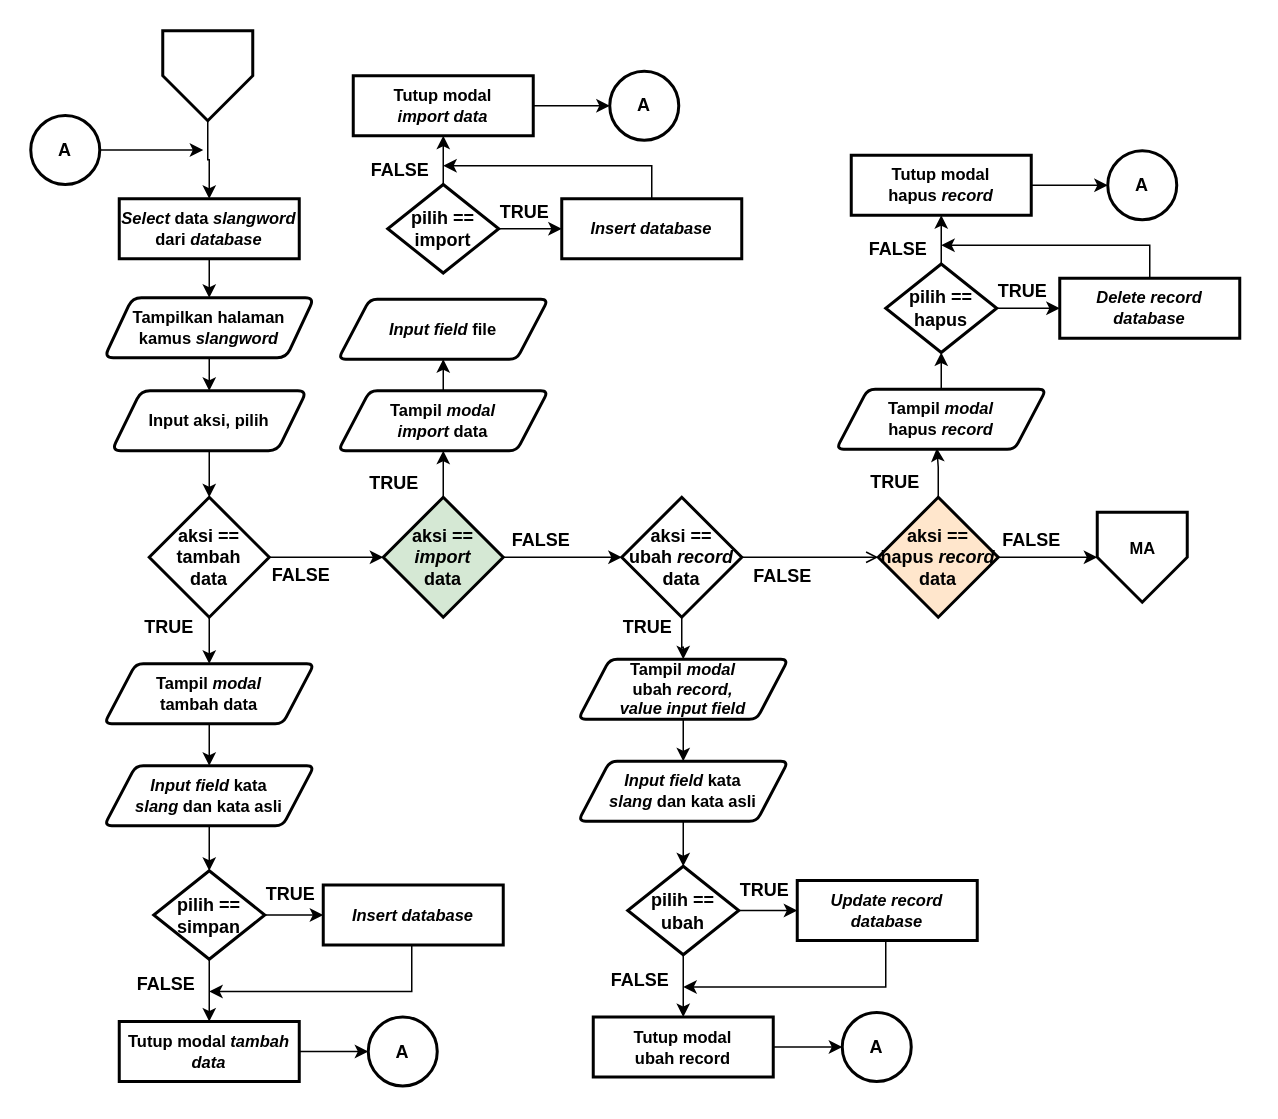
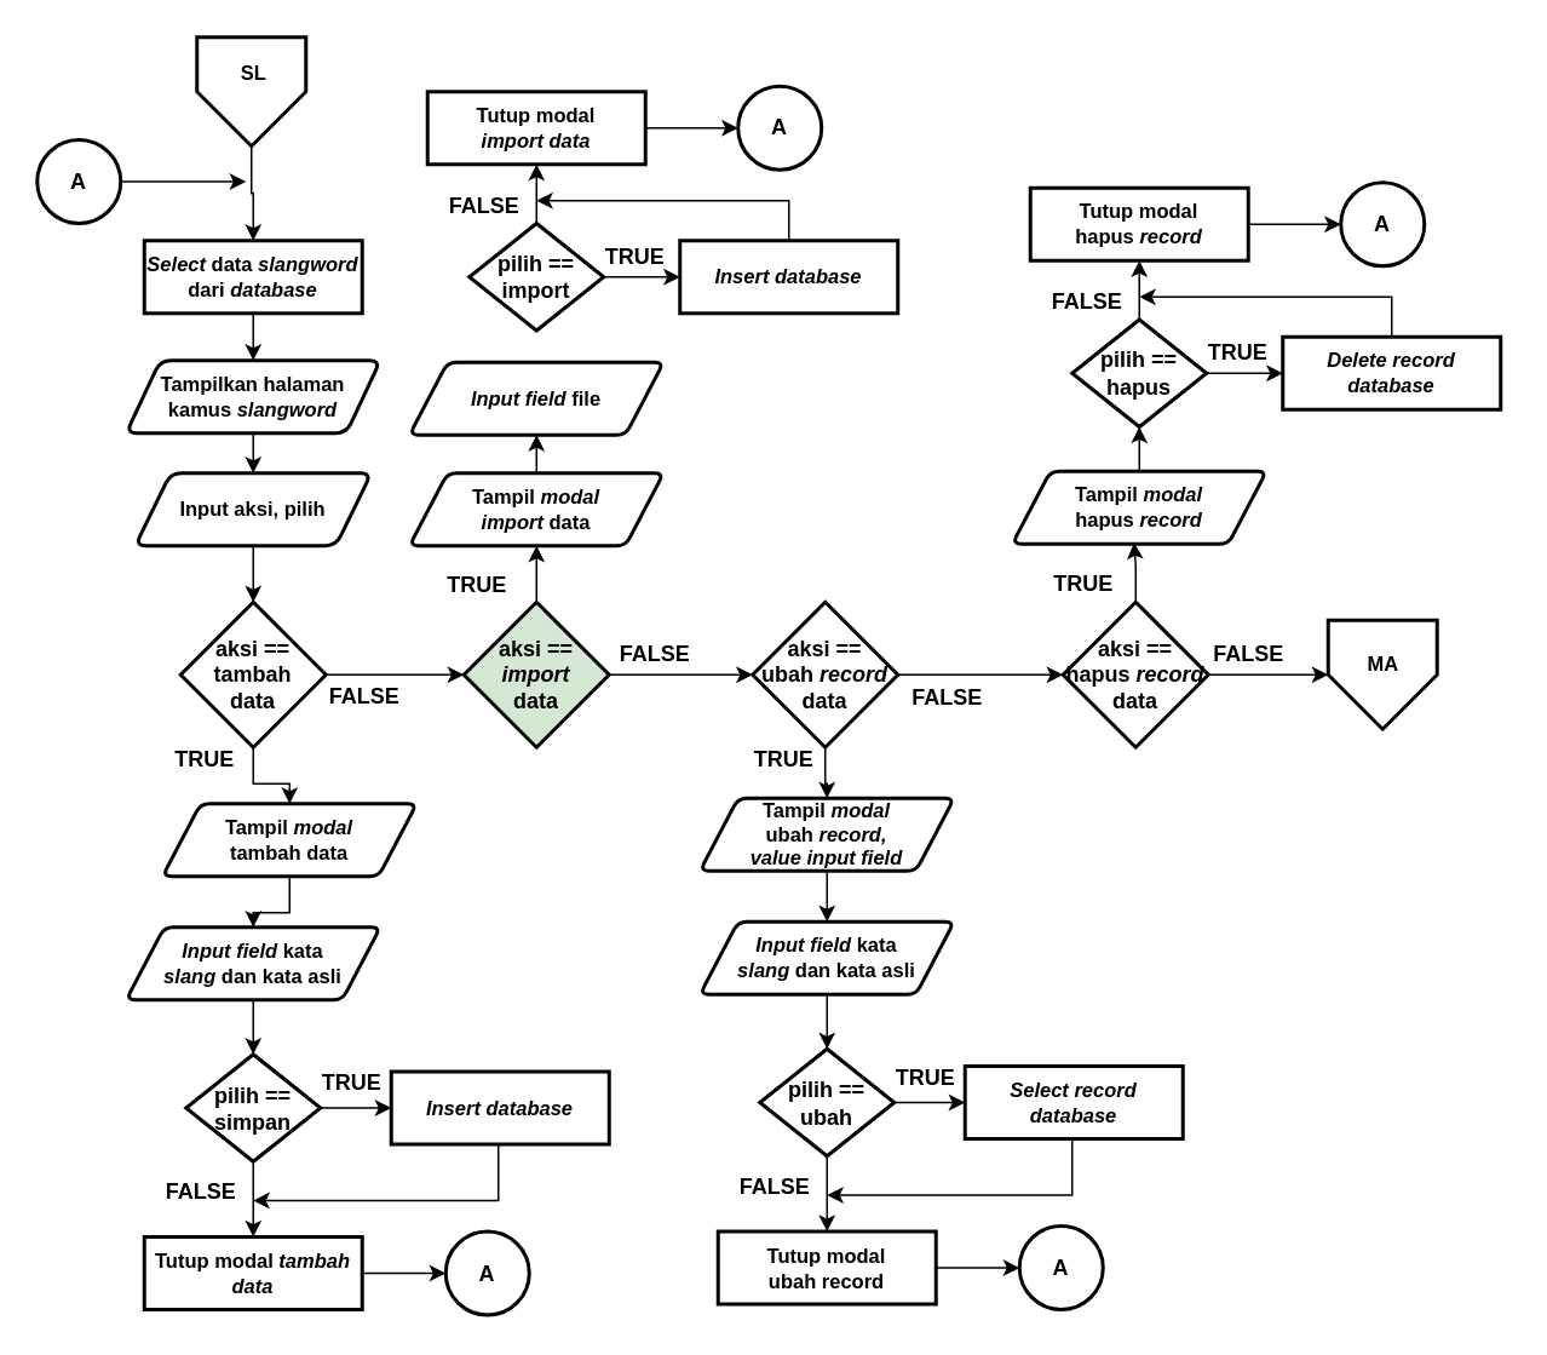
+ <mxCell id="6" value="SL" style="text;html=1;align=center;verticalAlign=middle;resizable=0;points=[];autosize=1;fontSize=11;fontStyle=1" parent="1" vertex="1"><mxGeometry x="124" y="30" width="30" height="20" as="geometry" /></mxCell>
- <mxCell id="21" value="" style="edgeStyle=orthogonalEdgeStyle;rounded=0;orthogonalLoop=1;jettySize=auto;html=1;endArrow=open;" parent="1" source="23" target="26" edge="1"><mxGeometry relative="1" as="geometry" /></mxCell>
+ <mxCell id="21" value="" style="edgeStyle=orthogonalEdgeStyle;rounded=0;orthogonalLoop=1;jettySize=auto;html=1;" parent="1" source="23" target="26" edge="1"><mxGeometry relative="1" as="geometry" /></mxCell>
- <mxCell id="26" value="&lt;b&gt;&lt;font style=&quot;font-size: 12px&quot;&gt;aksi == &lt;br&gt;hapus &lt;i&gt;record&lt;/i&gt;&lt;br&gt;data&lt;br&gt;&lt;/font&gt;&lt;/b&gt;" style="rhombus;whiteSpace=wrap;html=1;strokeWidth=2;fillColor=#ffe6cc;" parent="1" vertex="1"><mxGeometry x="585" y="331" width="80" height="80" as="geometry" /></mxCell>
+ <mxCell id="26" value="&lt;b&gt;&lt;font style=&quot;font-size: 12px&quot;&gt;aksi == &lt;br&gt;hapus &lt;i&gt;record&lt;/i&gt;&lt;br&gt;data&lt;br&gt;&lt;/font&gt;&lt;/b&gt;" style="rhombus;whiteSpace=wrap;html=1;strokeWidth=2;" parent="1" vertex="1"><mxGeometry x="585" y="331" width="80" height="80" as="geometry" /></mxCell>
- <mxCell id="37" value="&lt;b&gt;Tampil &lt;i&gt;modal&lt;/i&gt; &lt;br&gt;tambah data&lt;/b&gt;" style="shape=parallelogram;html=1;strokeWidth=2;perimeter=parallelogramPerimeter;whiteSpace=wrap;rounded=1;arcSize=10;size=0.15;fontSize=11;" parent="1" vertex="1"><mxGeometry x="69" y="442" width="140" height="40" as="geometry" /></mxCell>
+ <mxCell id="37" value="&lt;b&gt;Tampil &lt;i&gt;modal&lt;/i&gt; &lt;br&gt;tambah data&lt;/b&gt;" style="shape=parallelogram;html=1;strokeWidth=2;perimeter=parallelogramPerimeter;whiteSpace=wrap;rounded=1;arcSize=10;size=0.15;fontSize=11;" parent="1" vertex="1"><mxGeometry x="89" y="442" width="140" height="40" as="geometry" /></mxCell>
- <mxCell id="61" value="&lt;i&gt;Update record&lt;br&gt;database&lt;/i&gt;" style="rounded=1;whiteSpace=wrap;html=1;absoluteArcSize=1;arcSize=0;strokeWidth=2;fontSize=11;fontStyle=1" parent="1" vertex="1"><mxGeometry x="531" y="586.5" width="120" height="40" as="geometry" /></mxCell>
+ <mxCell id="61" value="&lt;i&gt;Select record&lt;br&gt;database&lt;/i&gt;" style="rounded=1;whiteSpace=wrap;html=1;absoluteArcSize=1;arcSize=0;strokeWidth=2;fontSize=11;fontStyle=1" parent="1" vertex="1"><mxGeometry x="531" y="586.5" width="120" height="40" as="geometry" /></mxCell>
